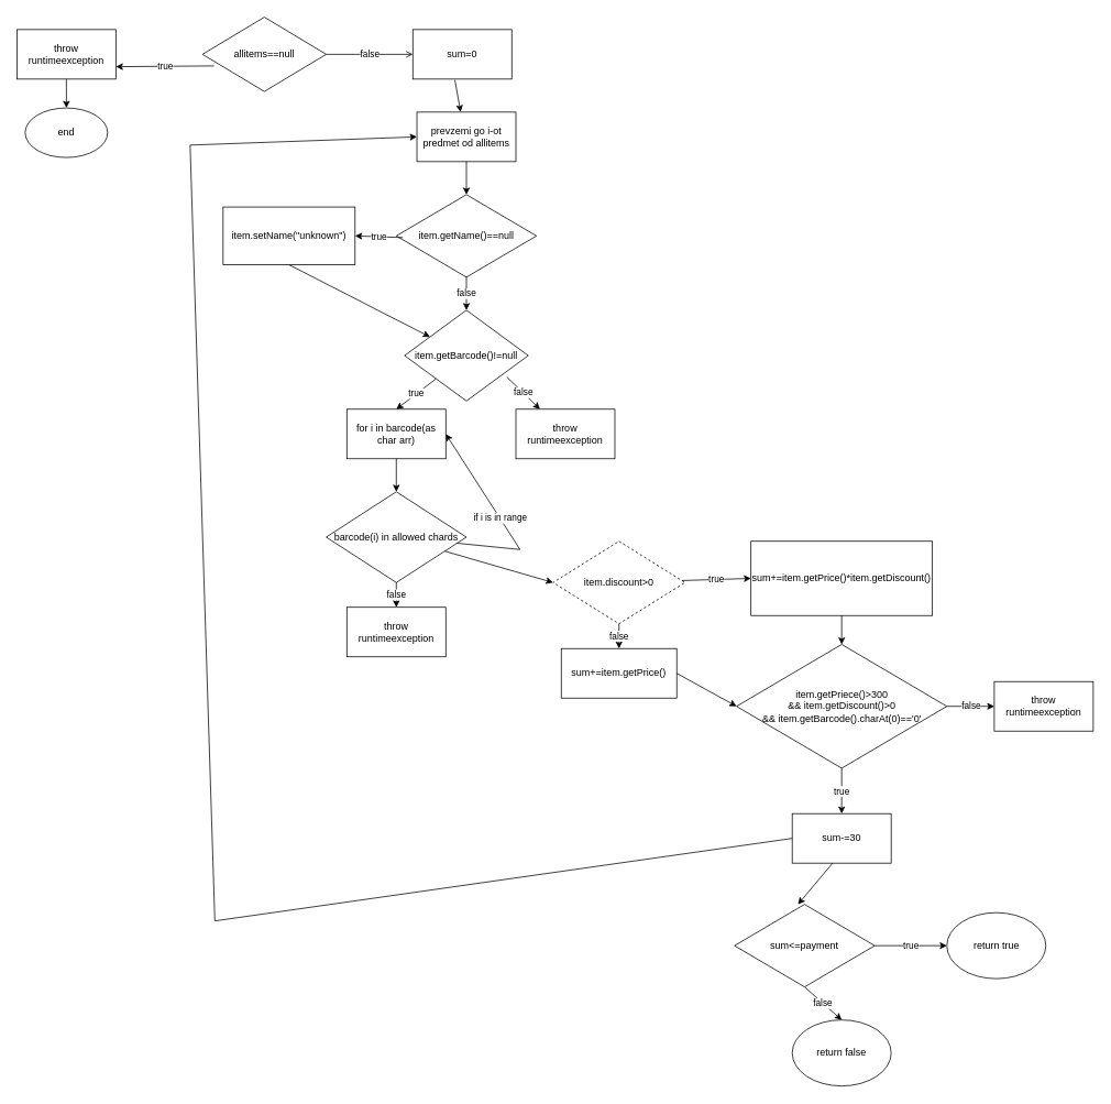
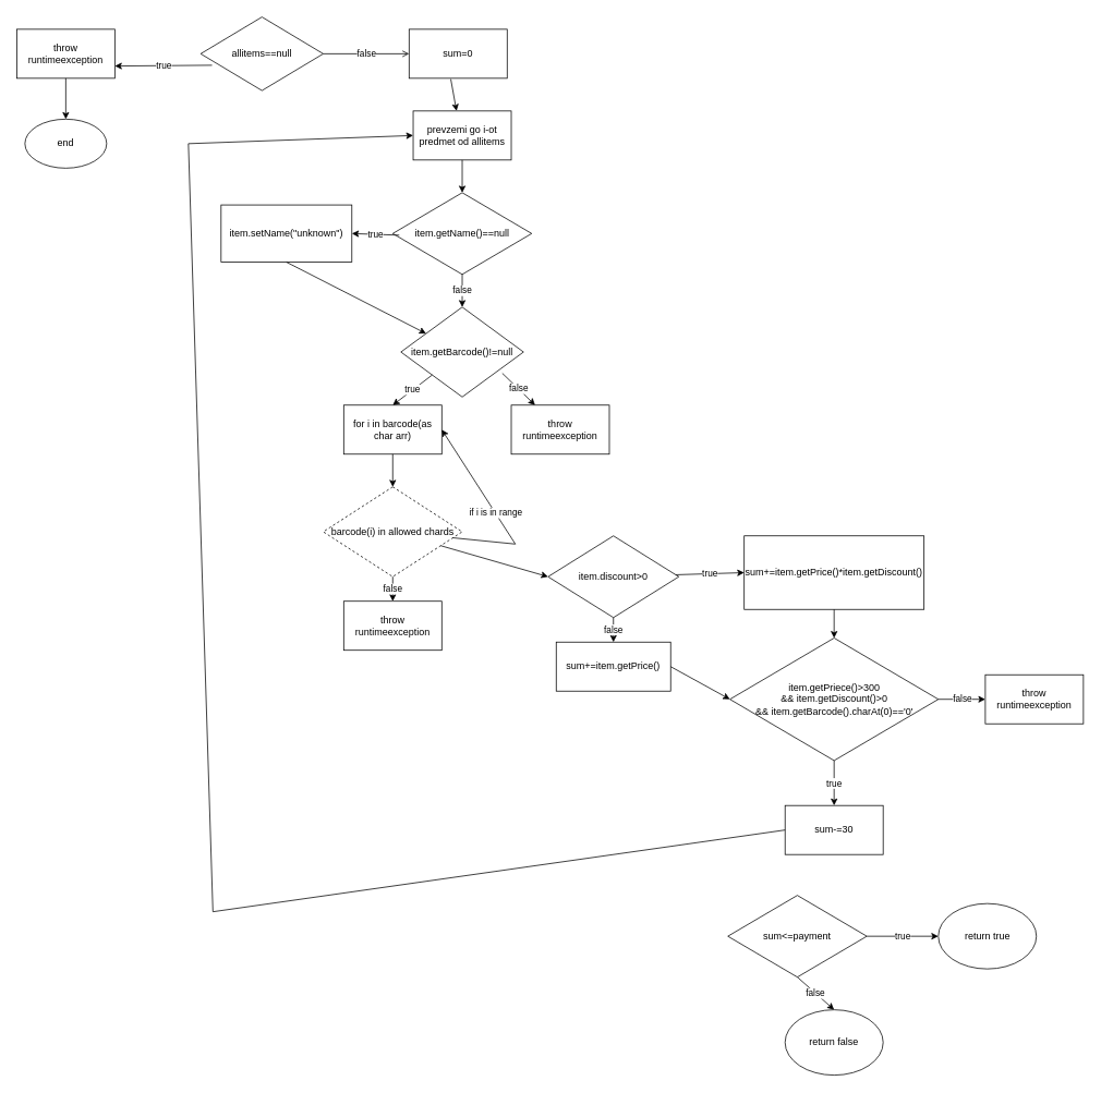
- <mxCell id="3" value="end" style="ellipse;whiteSpace=wrap;html=1;" vertex="1" parent="1"><mxGeometry x="30" y="130" width="100" height="60" as="geometry" /></mxCell>
+ <mxCell id="3" value="end" style="ellipse;whiteSpace=wrap;html=1;" vertex="1" parent="1"><mxGeometry x="30" y="145" width="100" height="60" as="geometry" /></mxCell>
- <mxCell id="12" value="barcode(i) in allowed chards" style="rhombus;whiteSpace=wrap;html=1;" vertex="1" parent="1"><mxGeometry x="395" y="595" width="170" height="110" as="geometry" /></mxCell>
+ <mxCell id="12" value="barcode(i) in allowed chards" style="rhombus;whiteSpace=wrap;html=1;dashed=1;" vertex="1" parent="1"><mxGeometry x="395" y="595" width="170" height="110" as="geometry" /></mxCell>
- <mxCell id="14" value="item.discount&amp;gt;0" style="rhombus;whiteSpace=wrap;html=1;dashed=1;" vertex="1" parent="1"><mxGeometry x="670" y="655" width="160" height="100" as="geometry" /></mxCell>
+ <mxCell id="14" value="item.discount&amp;gt;0" style="rhombus;whiteSpace=wrap;html=1;" vertex="1" parent="1"><mxGeometry x="670" y="655" width="160" height="100" as="geometry" /></mxCell>
- <mxCell id="43" value="" style="endArrow=classic;html=1;rounded=0;entryX=0.453;entryY=0;entryDx=0;entryDy=0;entryPerimeter=0;exitX=0.408;exitY=1;exitDx=0;exitDy=0;exitPerimeter=0;" edge="1" parent="1" source="18" target="20"><mxGeometry width="50" height="50" relative="1" as="geometry"><mxPoint x="1030" y="1225" as="sourcePoint" /><mxPoint x="1080" y="1175" as="targetPoint" /></mxGeometry></mxCell>
